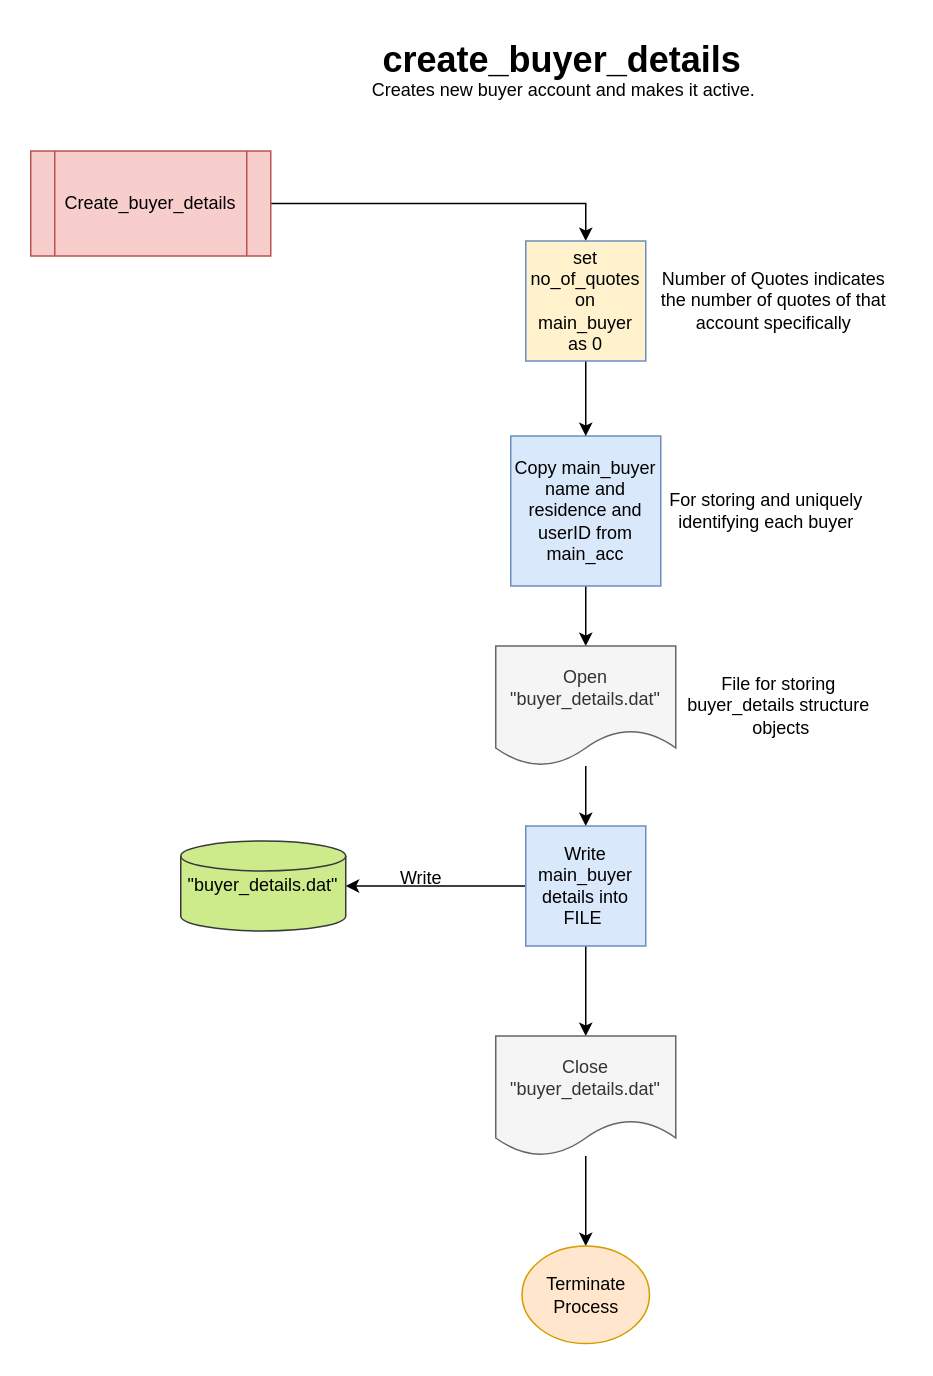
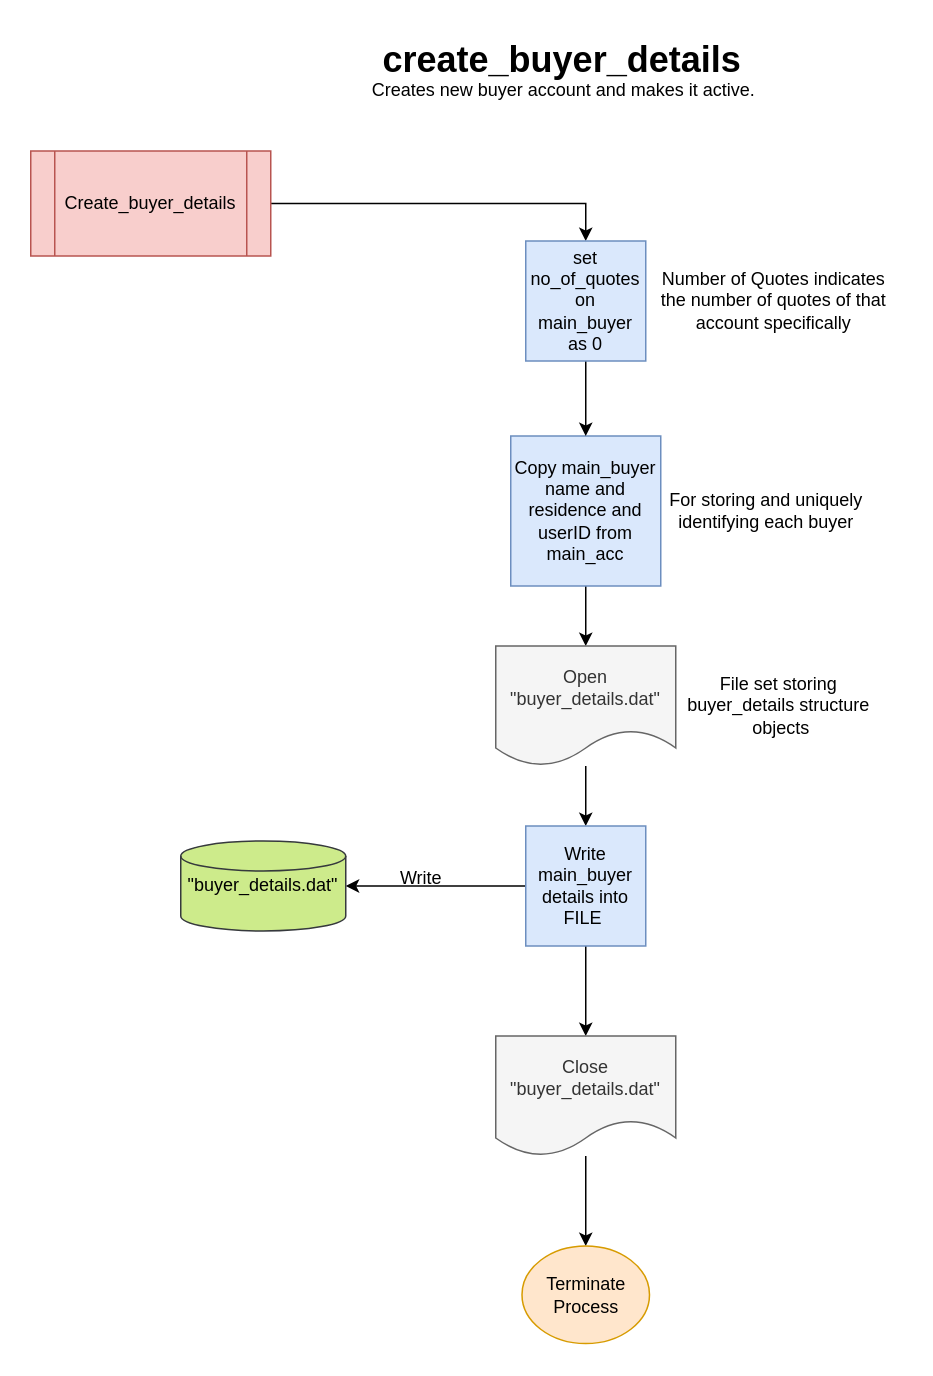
- <mxCell id="16" value="set no_of_quotes on main_buyer as 0" style="whiteSpace=wrap;html=1;aspect=fixed;strokeWidth=1;fillColor=#fff2cc;strokeColor=#6c8ebf;" parent="1" vertex="1"><mxGeometry x="350" y="160" width="80" height="80" as="geometry" /></mxCell>
+ <mxCell id="16" value="set no_of_quotes on main_buyer as 0" style="whiteSpace=wrap;html=1;aspect=fixed;strokeWidth=1;fillColor=#dae8fc;strokeColor=#6c8ebf;" parent="1" vertex="1"><mxGeometry x="350" y="160" width="80" height="80" as="geometry" /></mxCell>
- <mxCell id="21" value="File for storing&amp;nbsp;&lt;br&gt;buyer_details structure&amp;nbsp;&lt;br&gt;objects" style="text;html=1;align=center;verticalAlign=middle;resizable=0;points=[];autosize=1;" vertex="1" parent="1"><mxGeometry x="450" y="445" width="140" height="50" as="geometry" /></mxCell>
+ <mxCell id="21" value="File set storing&amp;nbsp;&lt;br&gt;buyer_details structure&amp;nbsp;&lt;br&gt;objects" style="text;html=1;align=center;verticalAlign=middle;resizable=0;points=[];autosize=1;" vertex="1" parent="1"><mxGeometry x="450" y="445" width="140" height="50" as="geometry" /></mxCell>
